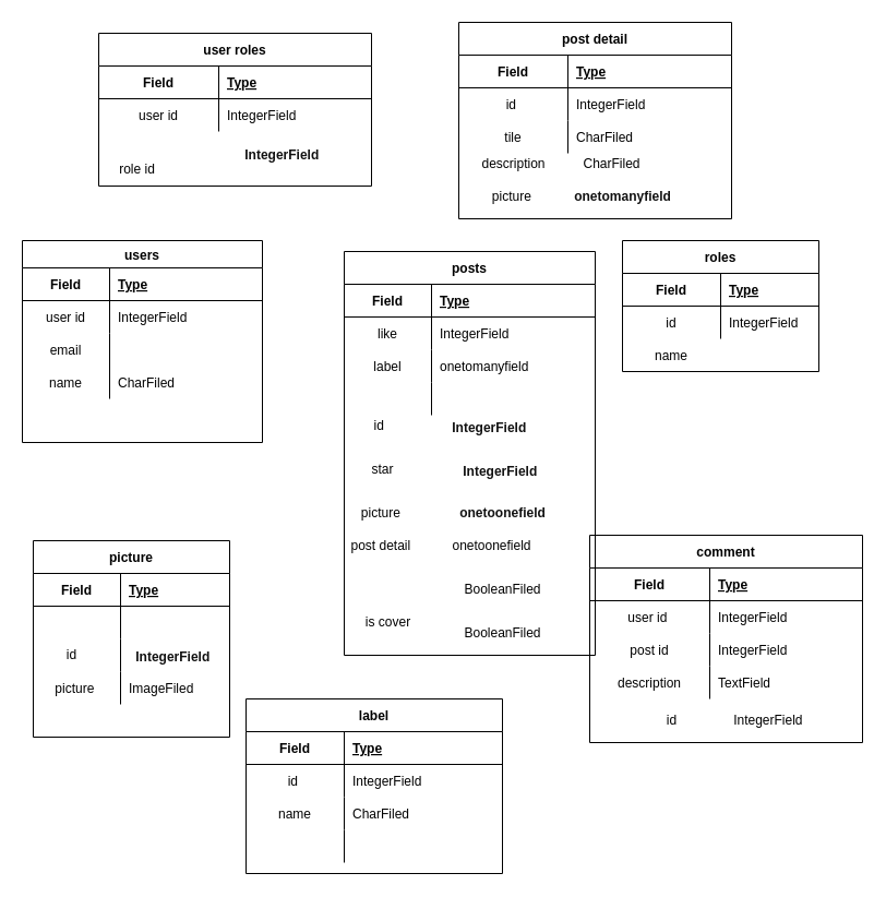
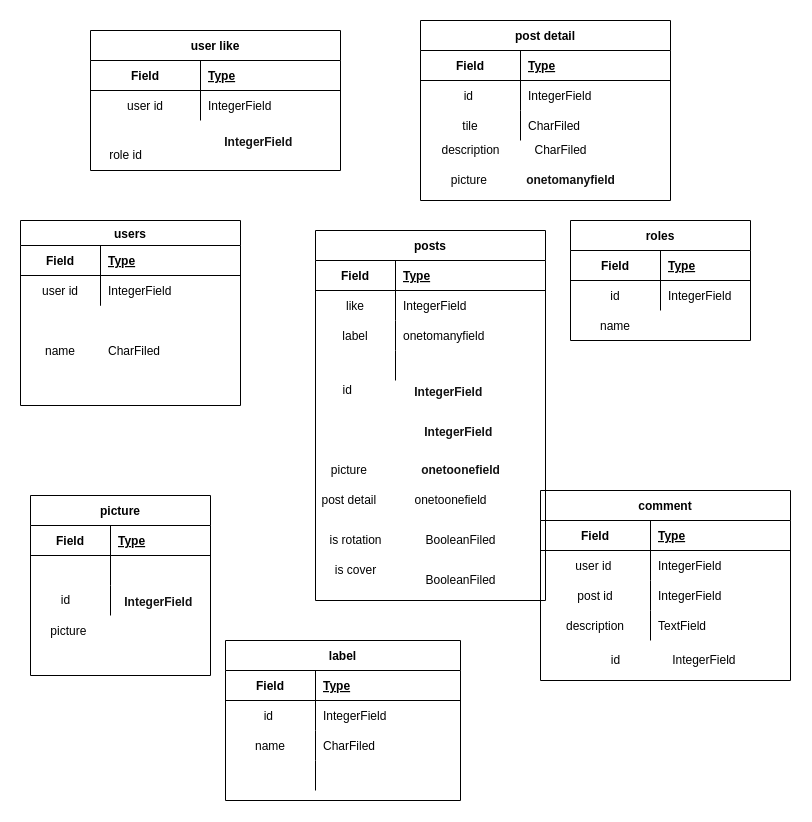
- <mxCell id="12" value="user roles" style="shape=table;startSize=30;container=1;collapsible=1;childLayout=tableLayout;fixedRows=1;rowLines=0;fontStyle=1;align=center;resizeLast=1;" parent="1" vertex="1"><mxGeometry x="90" y="30" width="250" height="140" as="geometry" /></mxCell>
+ <mxCell id="12" value="user like" style="shape=table;startSize=30;container=1;collapsible=1;childLayout=tableLayout;fixedRows=1;rowLines=0;fontStyle=1;align=center;resizeLast=1;" parent="1" vertex="1"><mxGeometry x="90" y="30" width="250" height="140" as="geometry" /></mxCell>
- <mxCell id="27" value="email" style="shape=partialRectangle;connectable=0;fillColor=none;top=0;left=0;bottom=0;right=0;editable=1;overflow=hidden;" vertex="1" parent="26"><mxGeometry width="80" height="30" as="geometry" /></mxCell>
- <mxCell id="87" value="star" style="text;html=1;align=center;verticalAlign=middle;resizable=0;points=[];autosize=1;strokeColor=none;" vertex="1" parent="1"><mxGeometry x="330" y="420" width="40" height="20" as="geometry" /></mxCell>
+ <mxCell id="110" value="is rotation" style="text;html=1;align=center;verticalAlign=middle;resizable=0;points=[];autosize=1;strokeColor=none;" vertex="1" parent="1"><mxGeometry x="315" y="530" width="80" height="20" as="geometry" /></mxCell>
- <mxCell id="43" value="ImageFiled" style="shape=partialRectangle;connectable=0;fillColor=none;top=0;left=0;bottom=0;right=0;align=left;spacingLeft=6;overflow=hidden;" vertex="1" parent="41"><mxGeometry x="80" width="100" height="30" as="geometry" /></mxCell>
